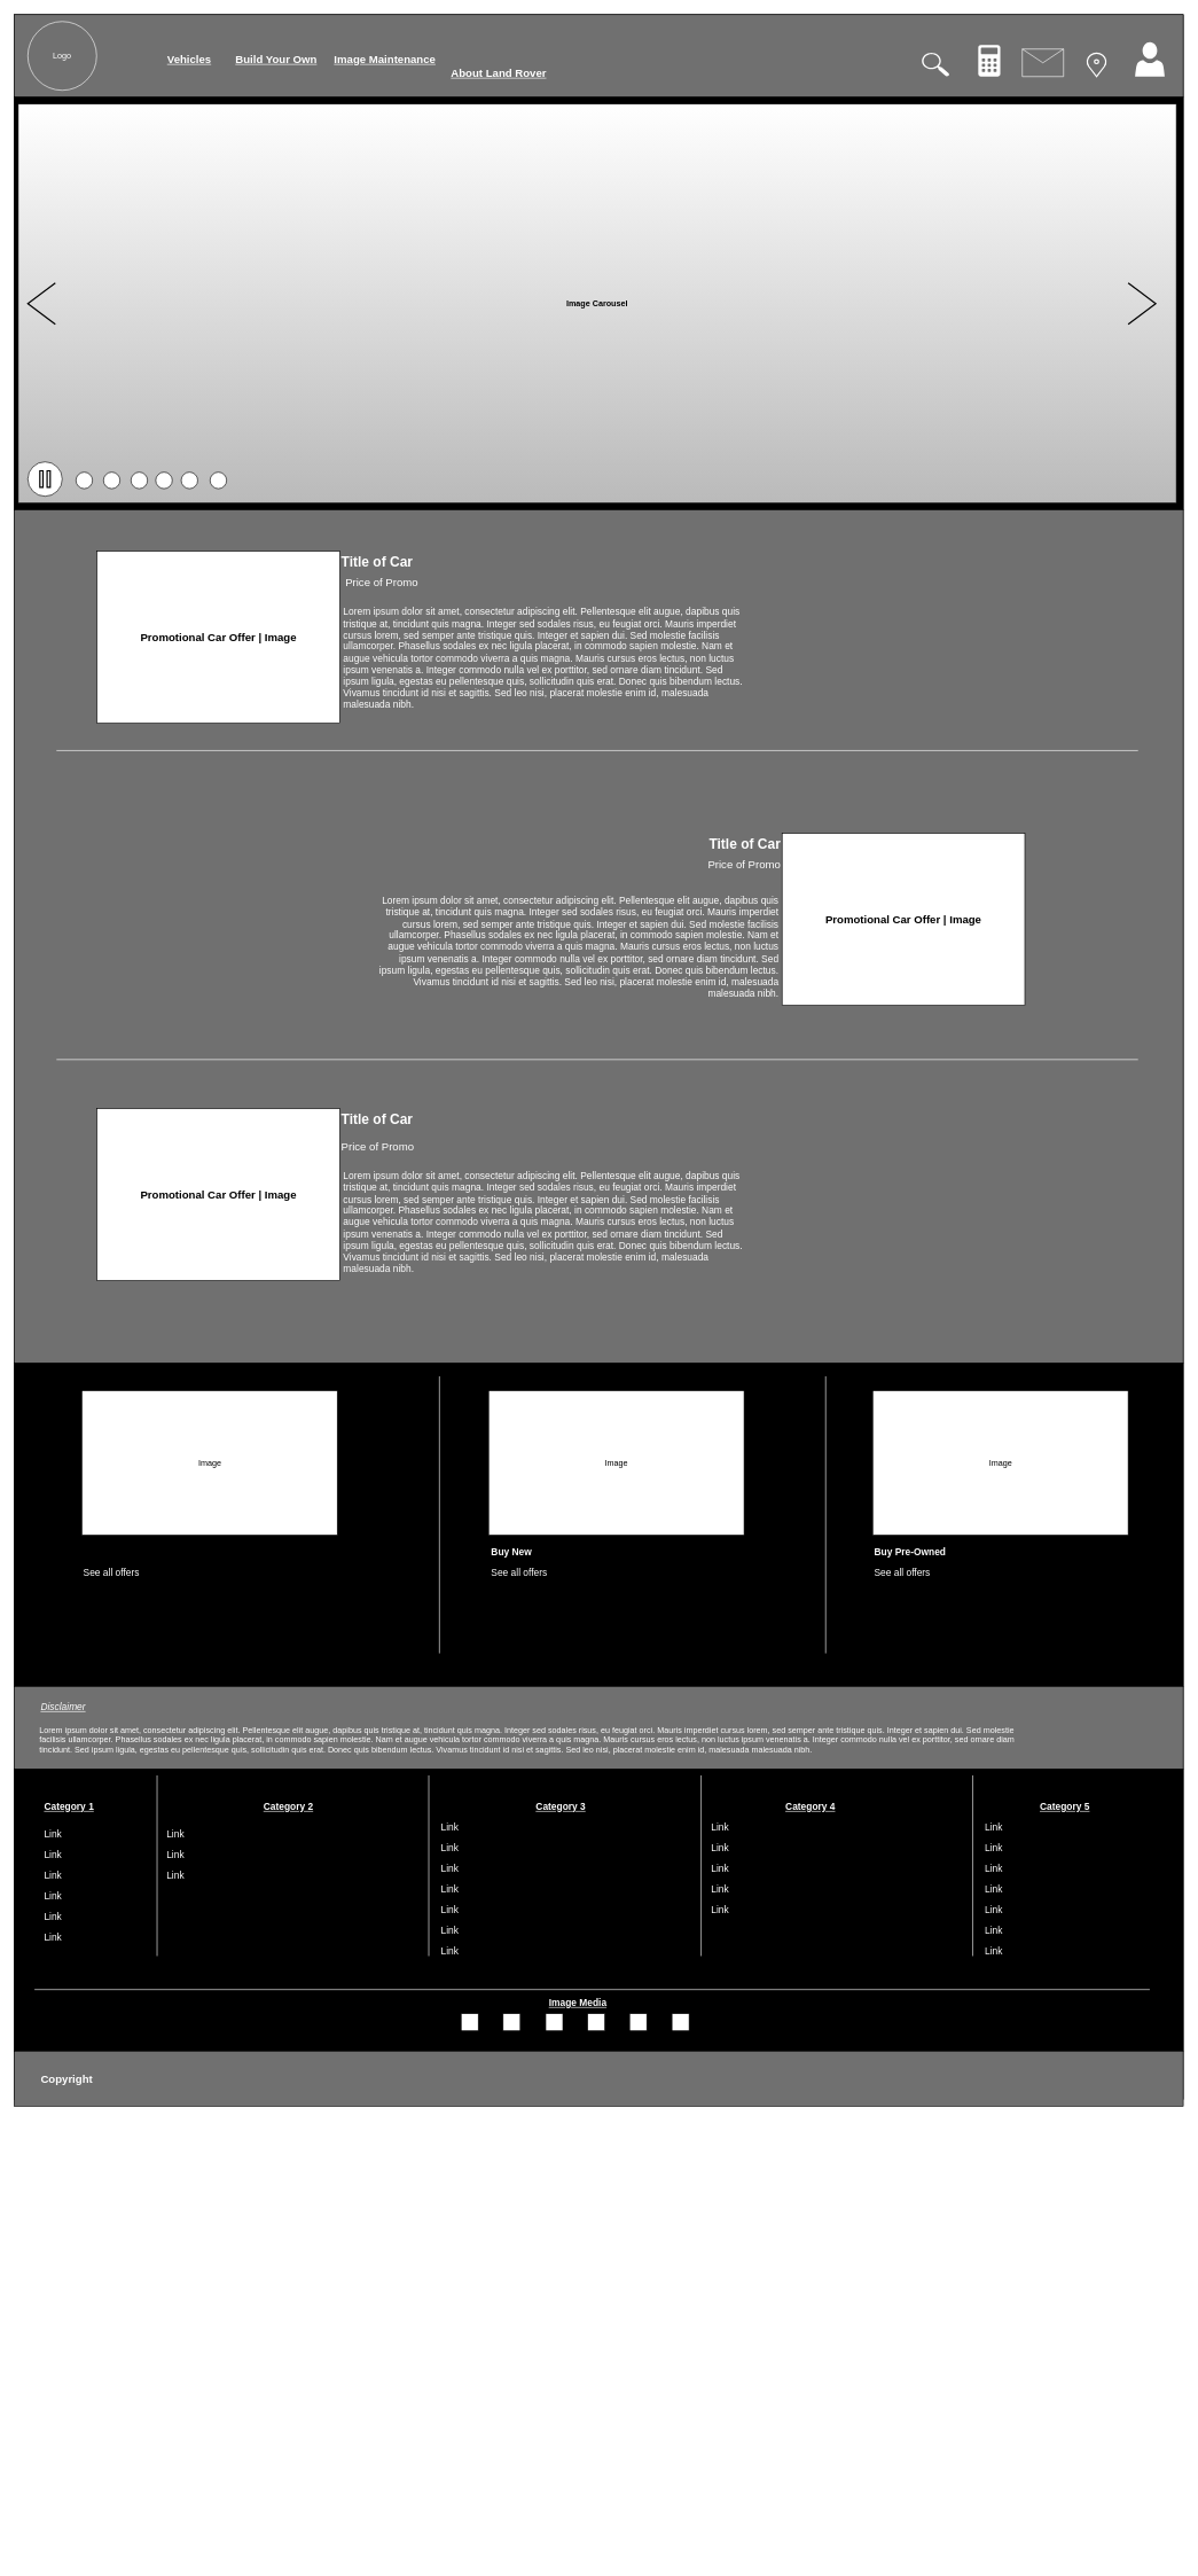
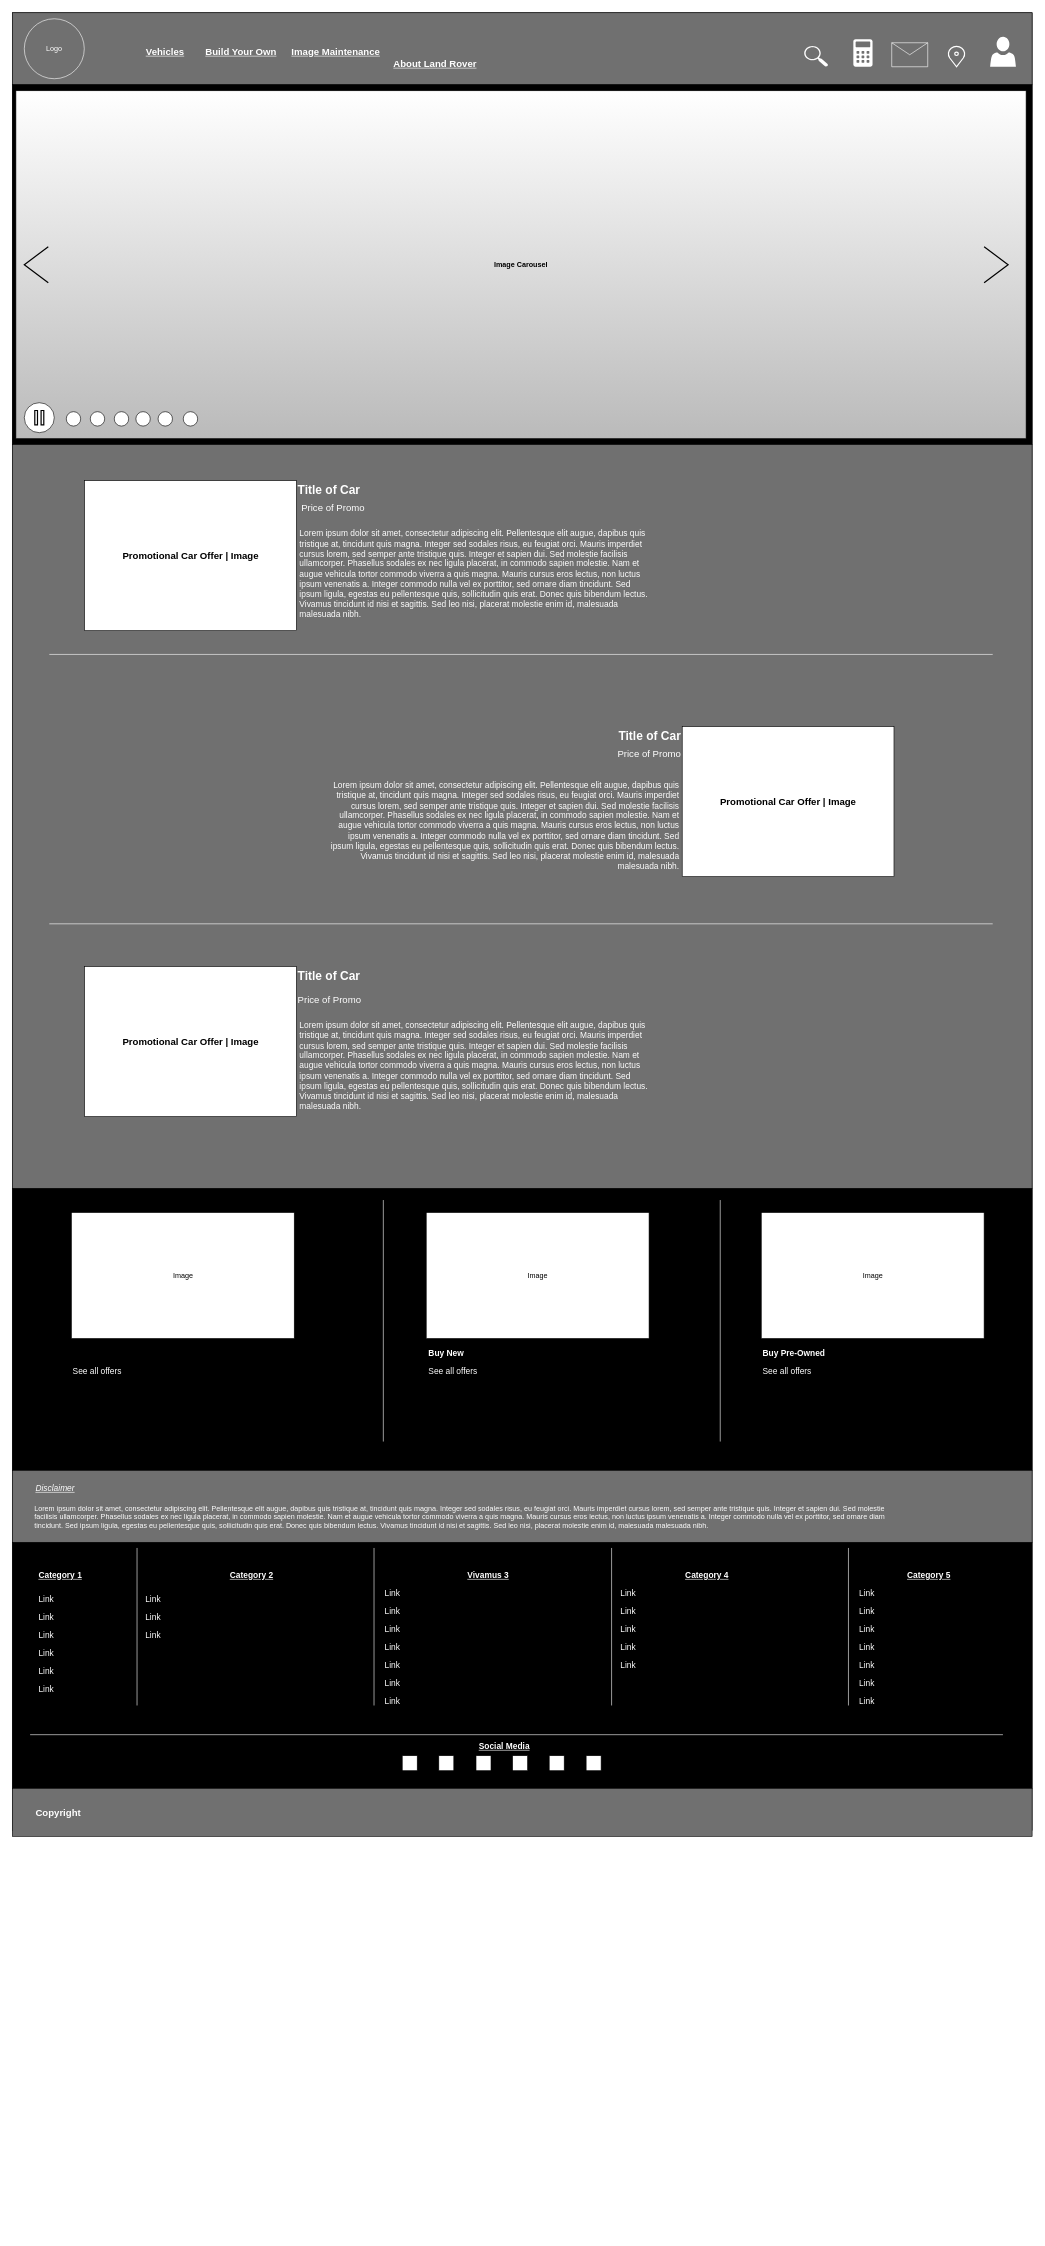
- <mxCell id="64" value="Category 3" style="text;html=1;strokeColor=none;fillColor=none;align=left;verticalAlign=middle;whiteSpace=wrap;rounded=0;fontSize=14;fontStyle=5;fontColor=#ffffff;flipH=1;" vertex="1" parent="1"><mxGeometry x="777" y="2610.75" width="128.5" height="30" as="geometry" /></mxCell>
+ <mxCell id="64" value="Vivamus 3" style="text;html=1;strokeColor=none;fillColor=none;align=left;verticalAlign=middle;whiteSpace=wrap;rounded=0;fontSize=14;fontStyle=5;fontColor=#ffffff;flipH=1;" vertex="1" parent="1"><mxGeometry x="777" y="2610.75" width="128.5" height="30" as="geometry" /></mxCell>
- <mxCell id="99" value="Image Media" style="text;html=1;strokeColor=none;fillColor=none;align=left;verticalAlign=middle;whiteSpace=wrap;rounded=0;fontSize=14;fontStyle=5;fontColor=#ffffff;" vertex="1" parent="1"><mxGeometry x="796.28" y="2896.22" width="128.5" height="30" as="geometry" /></mxCell>
+ <mxCell id="99" value="Social Media" style="text;html=1;strokeColor=none;fillColor=none;align=left;verticalAlign=middle;whiteSpace=wrap;rounded=0;fontSize=14;fontStyle=5;fontColor=#ffffff;" vertex="1" parent="1"><mxGeometry x="796.28" y="2896.22" width="128.5" height="30" as="geometry" /></mxCell>
